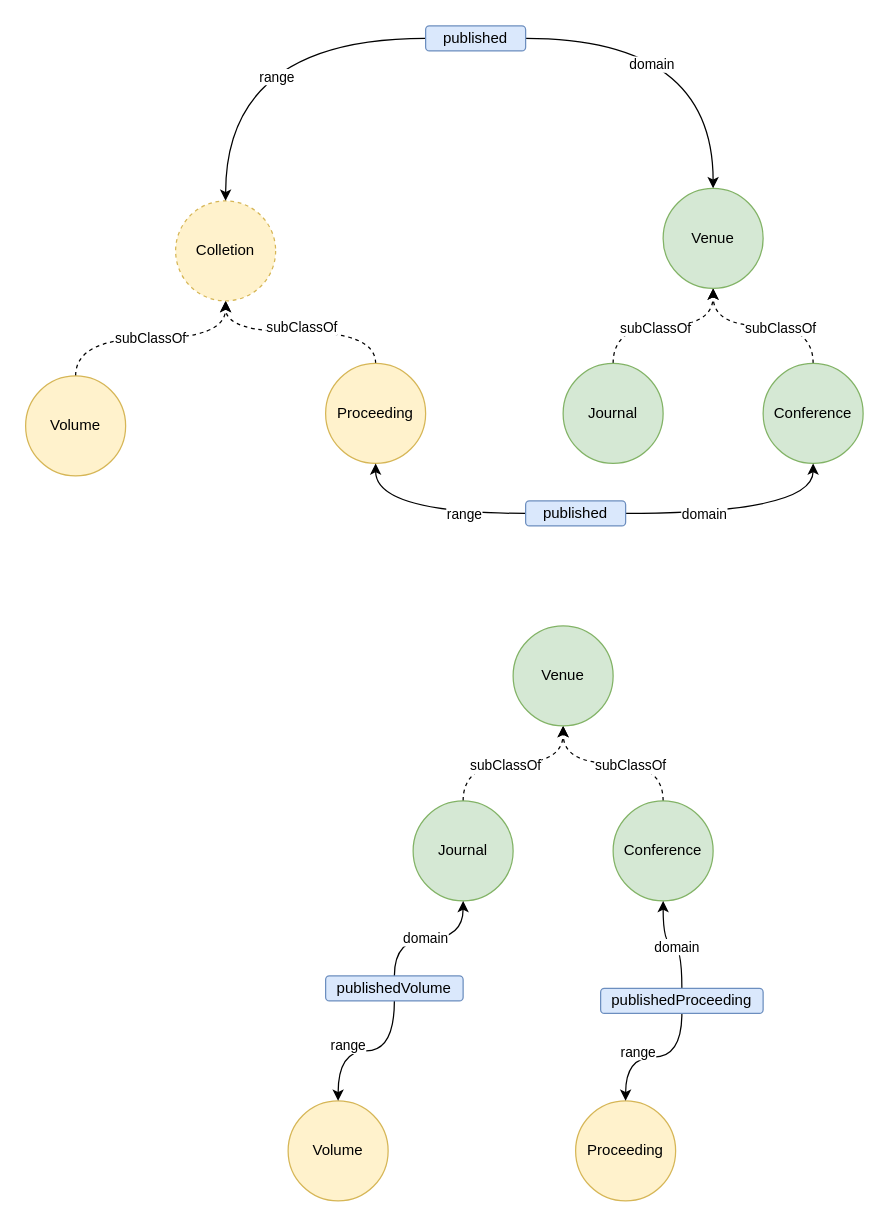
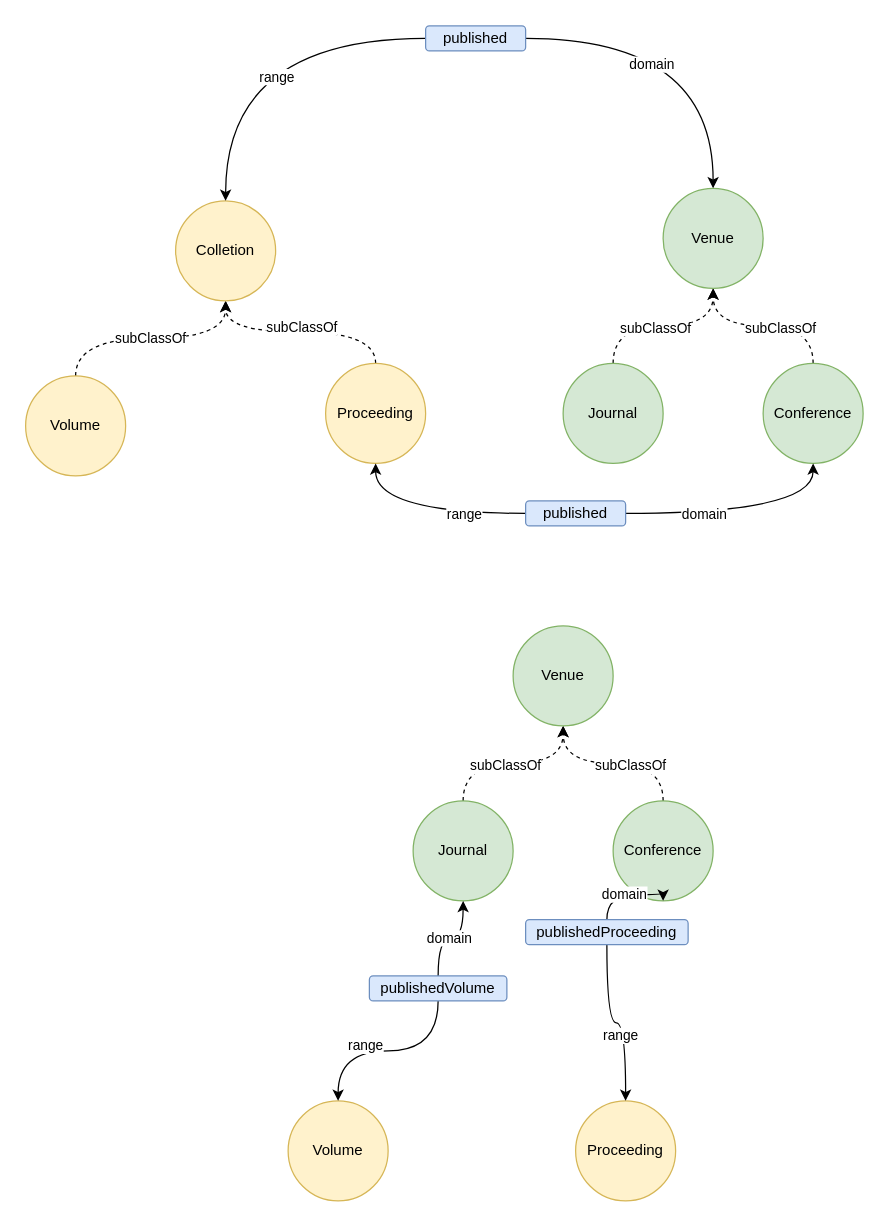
- <mxCell id="8" value="Colletion" style="ellipse;whiteSpace=wrap;html=1;aspect=fixed;fillColor=#fff2cc;strokeColor=#d6b656;dashed=1;" vertex="1" parent="1"><mxGeometry x="140" y="160" width="80" height="80" as="geometry" /></mxCell>
+ <mxCell id="8" value="Colletion" style="ellipse;whiteSpace=wrap;html=1;aspect=fixed;fillColor=#fff2cc;strokeColor=#d6b656;" vertex="1" parent="1"><mxGeometry x="140" y="160" width="80" height="80" as="geometry" /></mxCell>
- <mxCell id="41" value="publishedVolume" style="rounded=1;whiteSpace=wrap;html=1;fillColor=#dae8fc;strokeColor=#6c8ebf;" vertex="1" parent="1"><mxGeometry x="260" y="780" width="110" height="20" as="geometry" /></mxCell>
+ <mxCell id="41" value="publishedVolume" style="rounded=1;whiteSpace=wrap;html=1;fillColor=#dae8fc;strokeColor=#6c8ebf;" vertex="1" parent="1"><mxGeometry x="295" y="780" width="110" height="20" as="geometry" /></mxCell>
- <mxCell id="36" value="publishedProceeding" style="rounded=1;whiteSpace=wrap;html=1;fillColor=#dae8fc;strokeColor=#6c8ebf;" vertex="1" parent="1"><mxGeometry x="480" y="790" width="130" height="20" as="geometry" /></mxCell>
+ <mxCell id="36" value="publishedProceeding" style="rounded=1;whiteSpace=wrap;html=1;fillColor=#dae8fc;strokeColor=#6c8ebf;" vertex="1" parent="1"><mxGeometry x="420" y="735" width="130" height="20" as="geometry" /></mxCell>
